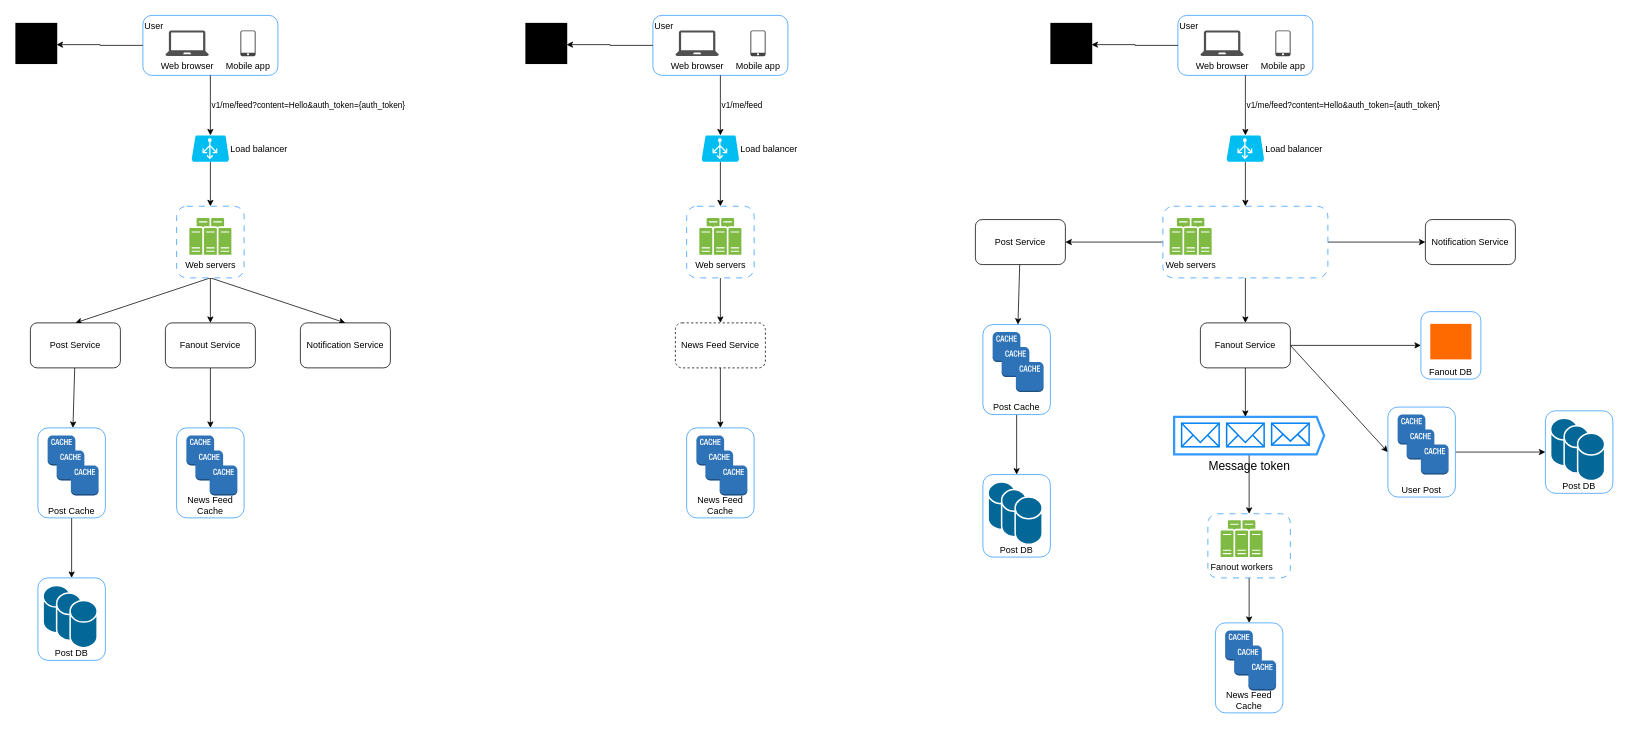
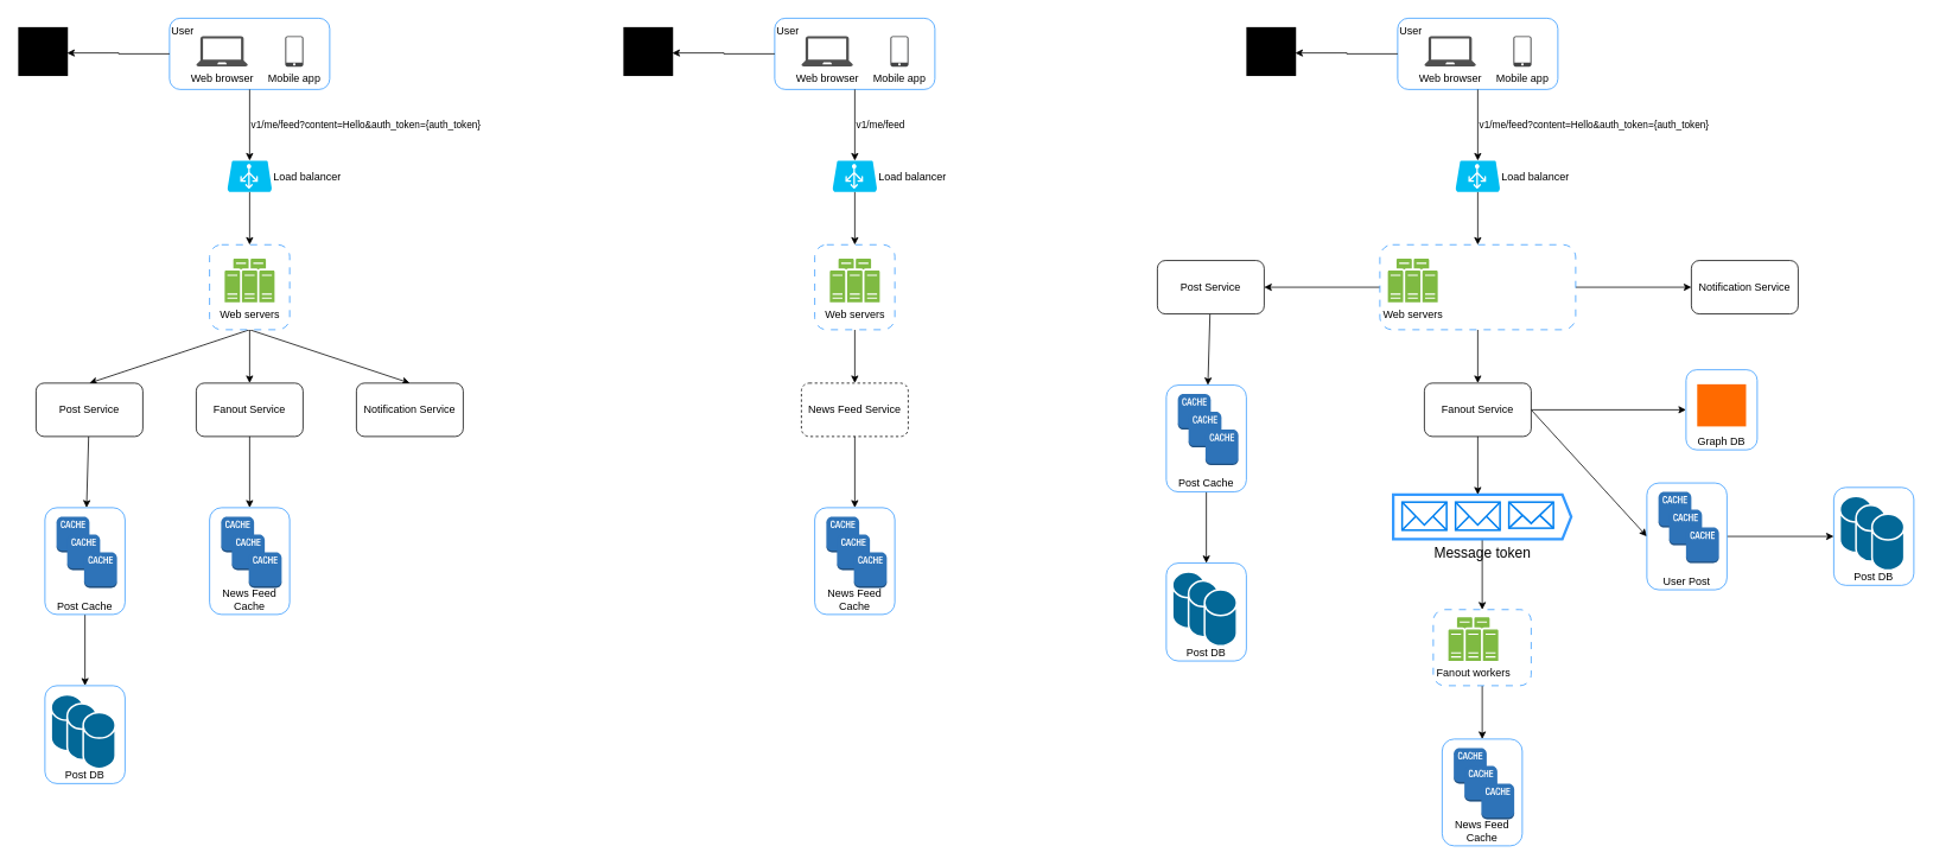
- <mxCell id="2" value="Fanout DB" style="rounded=1;whiteSpace=wrap;html=1;strokeColor=#3399FF;labelPosition=center;verticalLabelPosition=middle;align=center;verticalAlign=bottom;spacingLeft=0;spacingTop=0;spacingBottom=0;spacingRight=0;" vertex="1" parent="1"><mxGeometry x="1894" y="415" width="80" height="90" as="geometry" /></mxCell>
+ <mxCell id="2" value="Graph DB" style="rounded=1;whiteSpace=wrap;html=1;strokeColor=#3399FF;labelPosition=center;verticalLabelPosition=middle;align=center;verticalAlign=bottom;spacingLeft=0;spacingTop=0;spacingBottom=0;spacingRight=0;" vertex="1" parent="1"><mxGeometry x="1894" y="415" width="80" height="90" as="geometry" /></mxCell>
